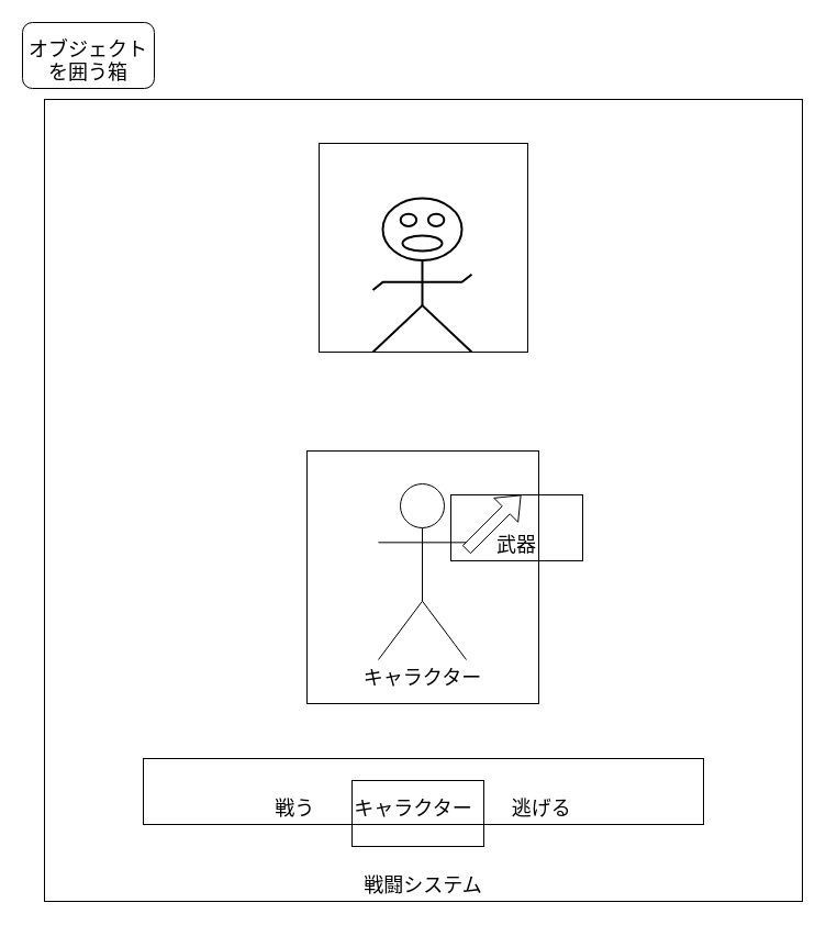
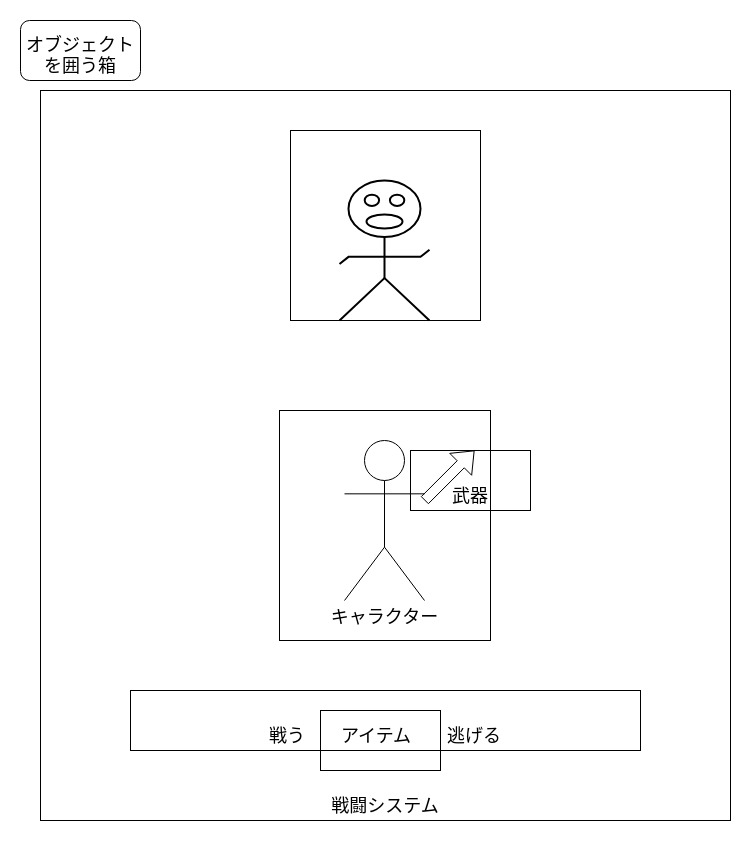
- <mxCell id="4" value="戦う　　キャラクター　　逃げる" style="rounded=0;whiteSpace=wrap;html=1;verticalAlign=bottom;fontSize=18;" vertex="1" parent="1"><mxGeometry x="130" y="690" width="510" height="60" as="geometry" /></mxCell>
+ <mxCell id="4" value="戦う　　アイテム　　逃げる" style="rounded=0;whiteSpace=wrap;html=1;verticalAlign=bottom;fontSize=18;" vertex="1" parent="1"><mxGeometry x="130" y="690" width="510" height="60" as="geometry" /></mxCell>
